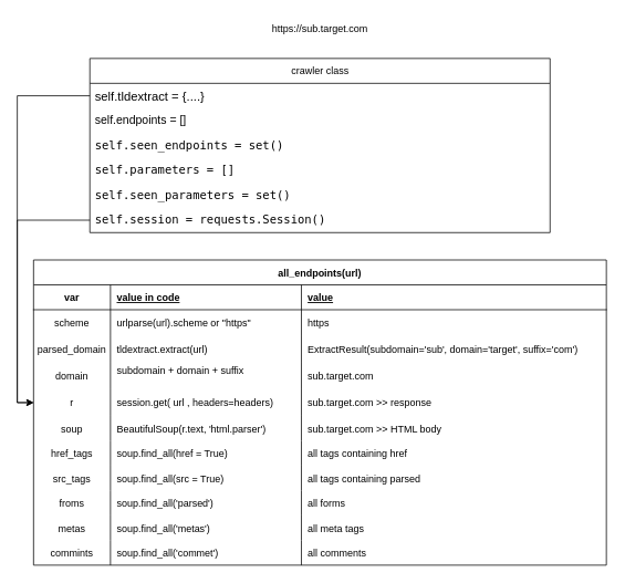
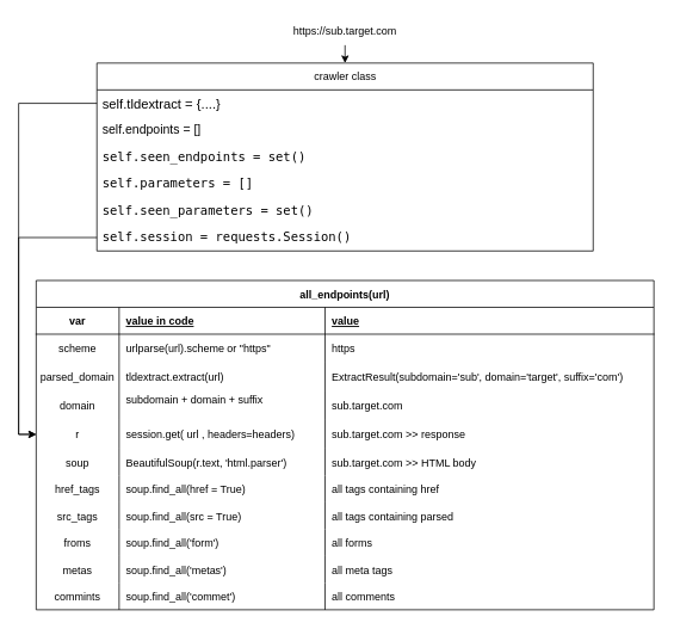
+ <mxCell id="3" value="" style="endArrow=classic;html=1;rounded=0;exitX=0.5;exitY=1;exitDx=0;exitDy=0;" parent="1" source="2" target="4" edge="1"><mxGeometry width="50" height="50" relative="1" as="geometry"><mxPoint x="390" y="260" as="sourcePoint" /><mxPoint x="385" y="90" as="targetPoint" /></mxGeometry></mxCell>
- <mxCell id="46" value="soup.find_all('parsed')" style="shape=partialRectangle;connectable=0;fillColor=none;top=0;left=0;bottom=0;right=0;align=left;spacingLeft=6;overflow=hidden;" parent="44" vertex="1"><mxGeometry x="92.75" width="230.25" height="30" as="geometry"><mxRectangle width="230.25" height="30" as="alternateBounds" /></mxGeometry></mxCell>
+ <mxCell id="46" value="soup.find_all('form')" style="shape=partialRectangle;connectable=0;fillColor=none;top=0;left=0;bottom=0;right=0;align=left;spacingLeft=6;overflow=hidden;" parent="44" vertex="1"><mxGeometry x="92.75" width="230.25" height="30" as="geometry"><mxRectangle width="230.25" height="30" as="alternateBounds" /></mxGeometry></mxCell>
